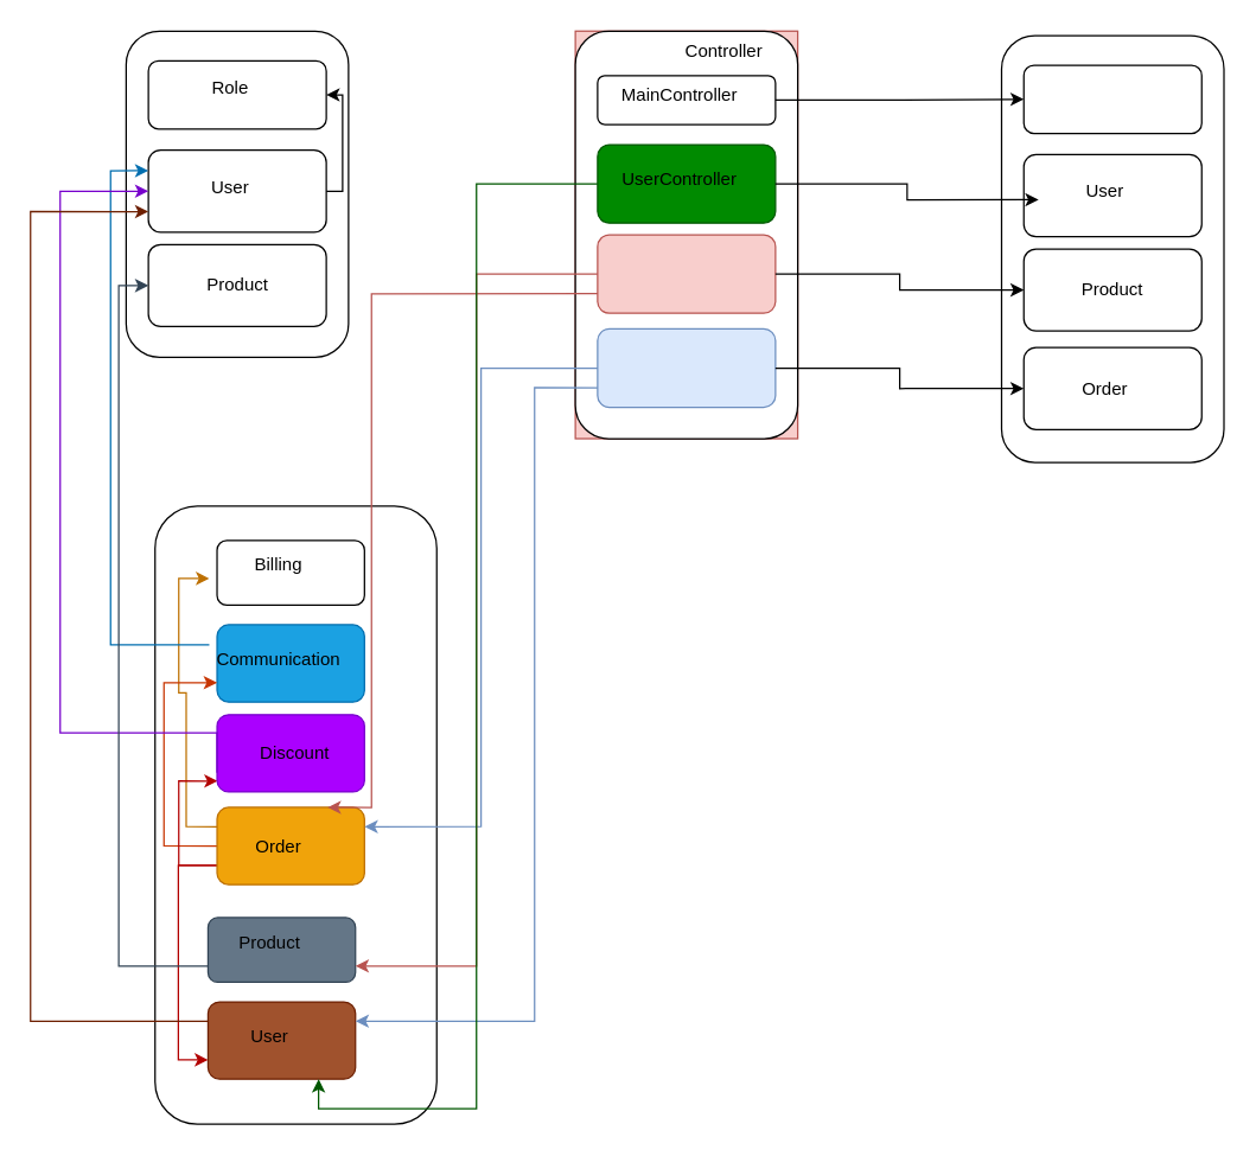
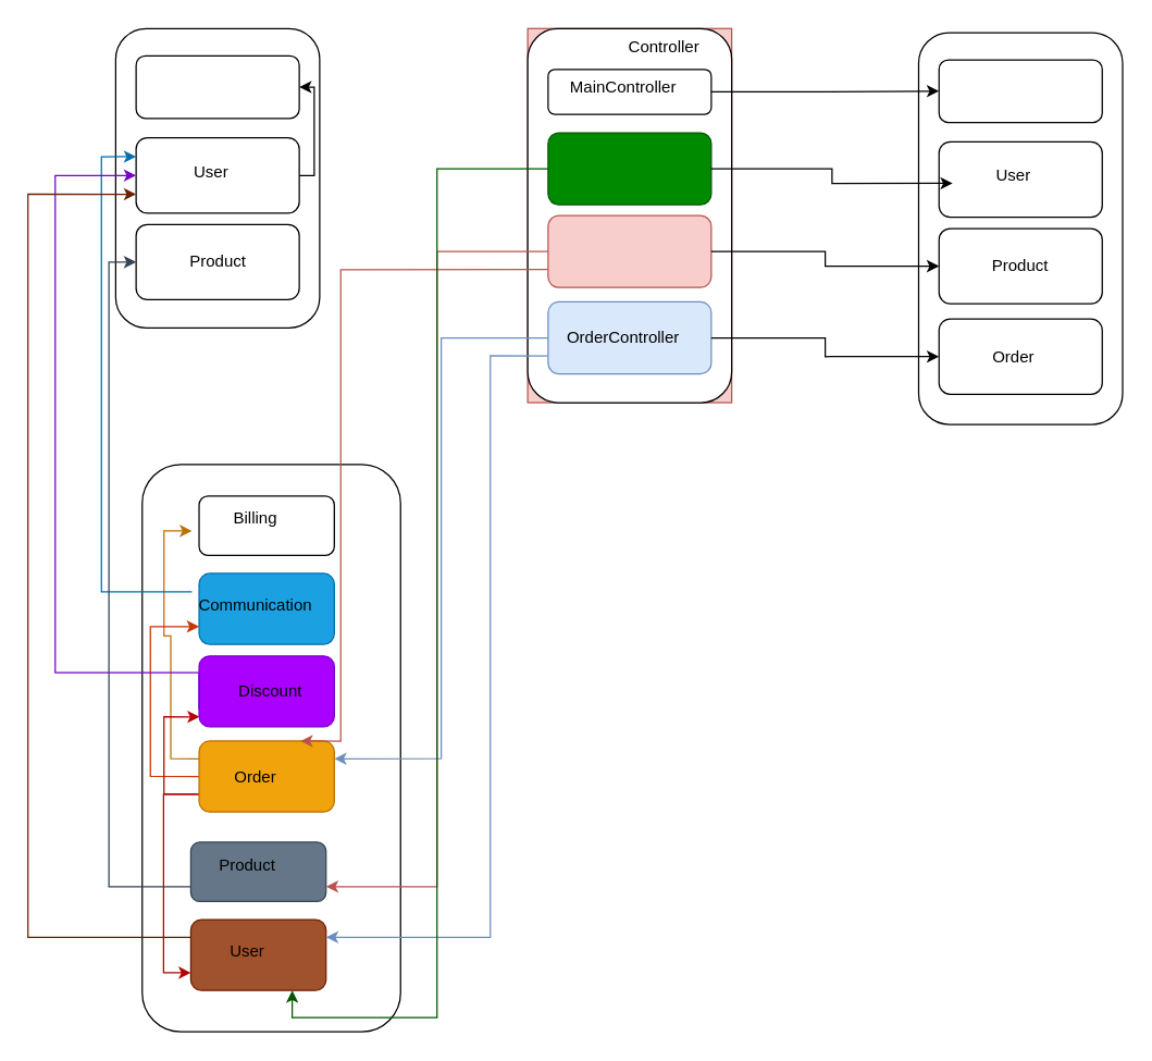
- <mxCell id="24" value="Role" style="text;html=1;strokeColor=none;fillColor=none;align=center;verticalAlign=middle;whiteSpace=wrap;rounded=0;" vertex="1" parent="21"><mxGeometry x="25" y="27.692" width="90" height="22.154" as="geometry" /></mxCell>
- <mxCell id="7" value="UserController" style="text;html=1;strokeColor=none;fillColor=none;align=center;verticalAlign=middle;whiteSpace=wrap;rounded=0;" vertex="1" parent="2"><mxGeometry x="25" y="89.904" width="90" height="21.154" as="geometry" /></mxCell>
+ <mxCell id="9" value="OrderController" style="text;html=1;strokeColor=none;fillColor=none;align=center;verticalAlign=middle;whiteSpace=wrap;rounded=0;" vertex="1" parent="2"><mxGeometry x="25" y="216.827" width="90" height="21.154" as="geometry" /></mxCell>
